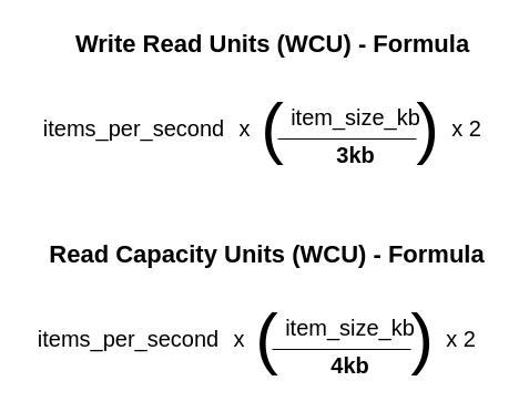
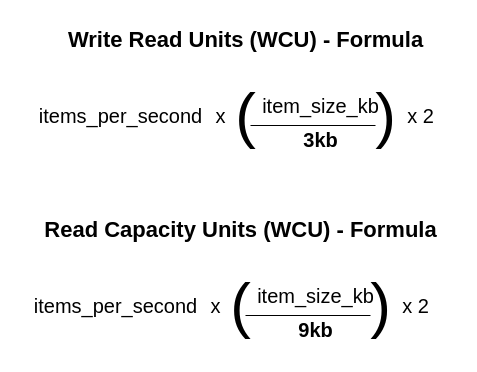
- <mxCell id="15" value="4kb" style="text;html=1;align=center;verticalAlign=middle;resizable=0;points=[];autosize=1;strokeColor=none;fillColor=none;fontSize=20;fontStyle=1" vertex="1" parent="1"><mxGeometry x="285" y="309" width="60" height="40" as="geometry" /></mxCell>
+ <mxCell id="15" value="9kb" style="text;html=1;align=center;verticalAlign=middle;resizable=0;points=[];autosize=1;strokeColor=none;fillColor=none;fontSize=20;fontStyle=1" vertex="1" parent="1"><mxGeometry x="285" y="309" width="60" height="40" as="geometry" /></mxCell>
